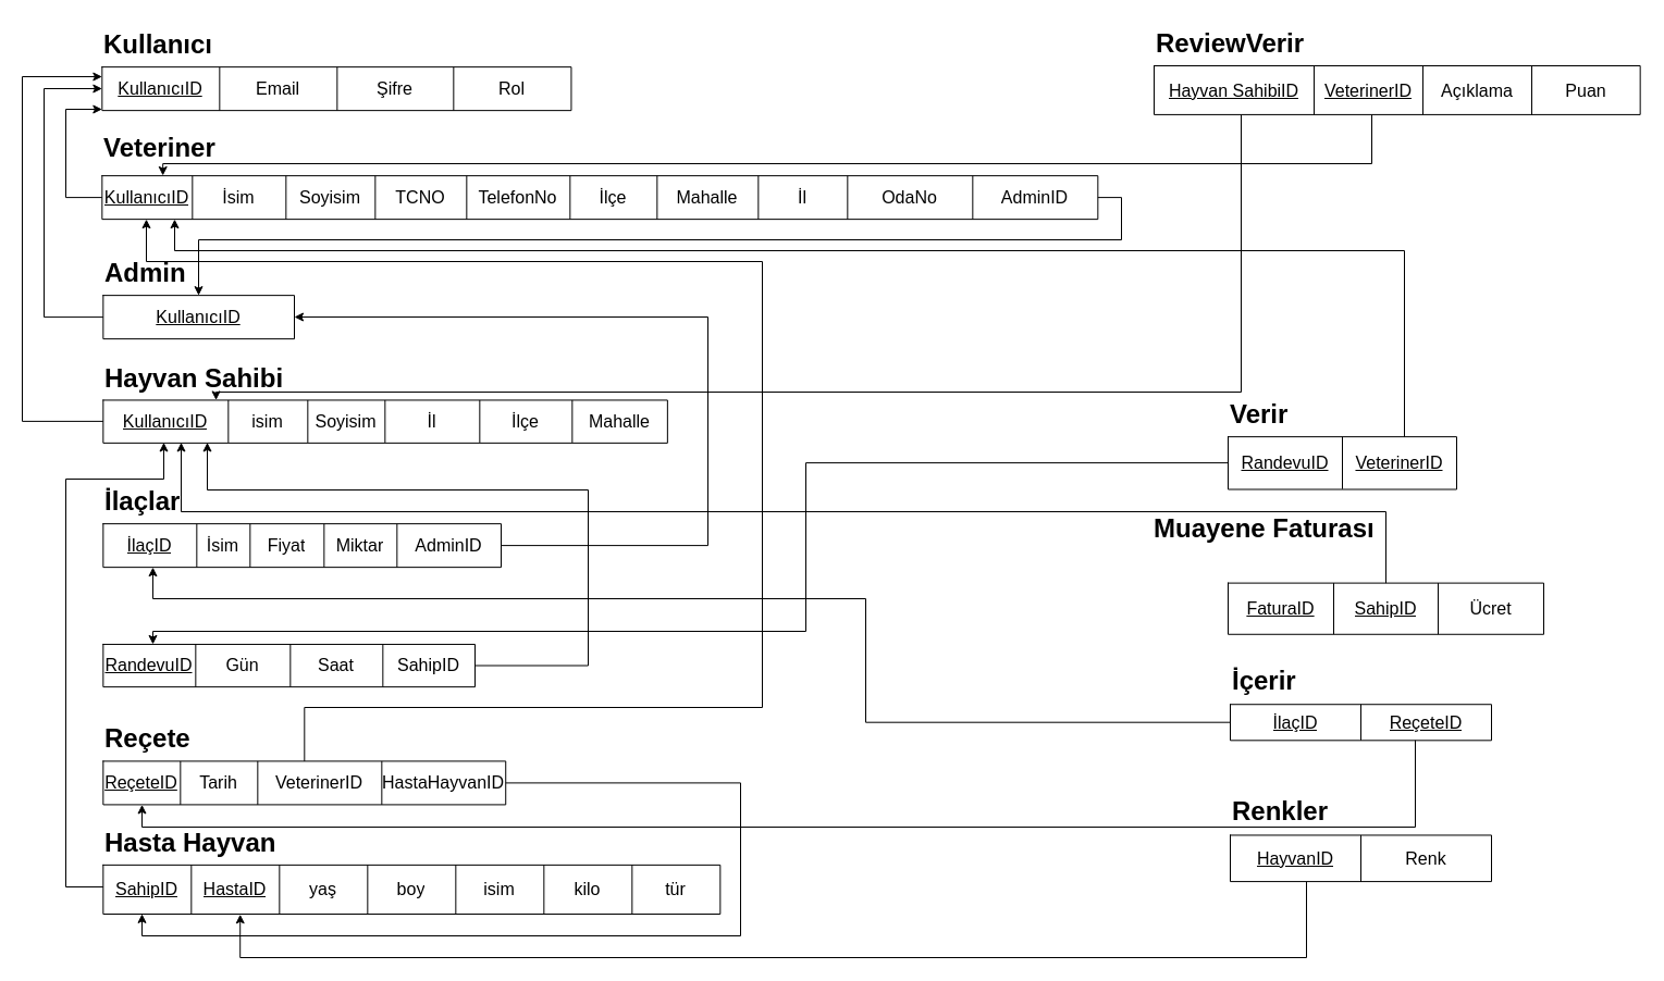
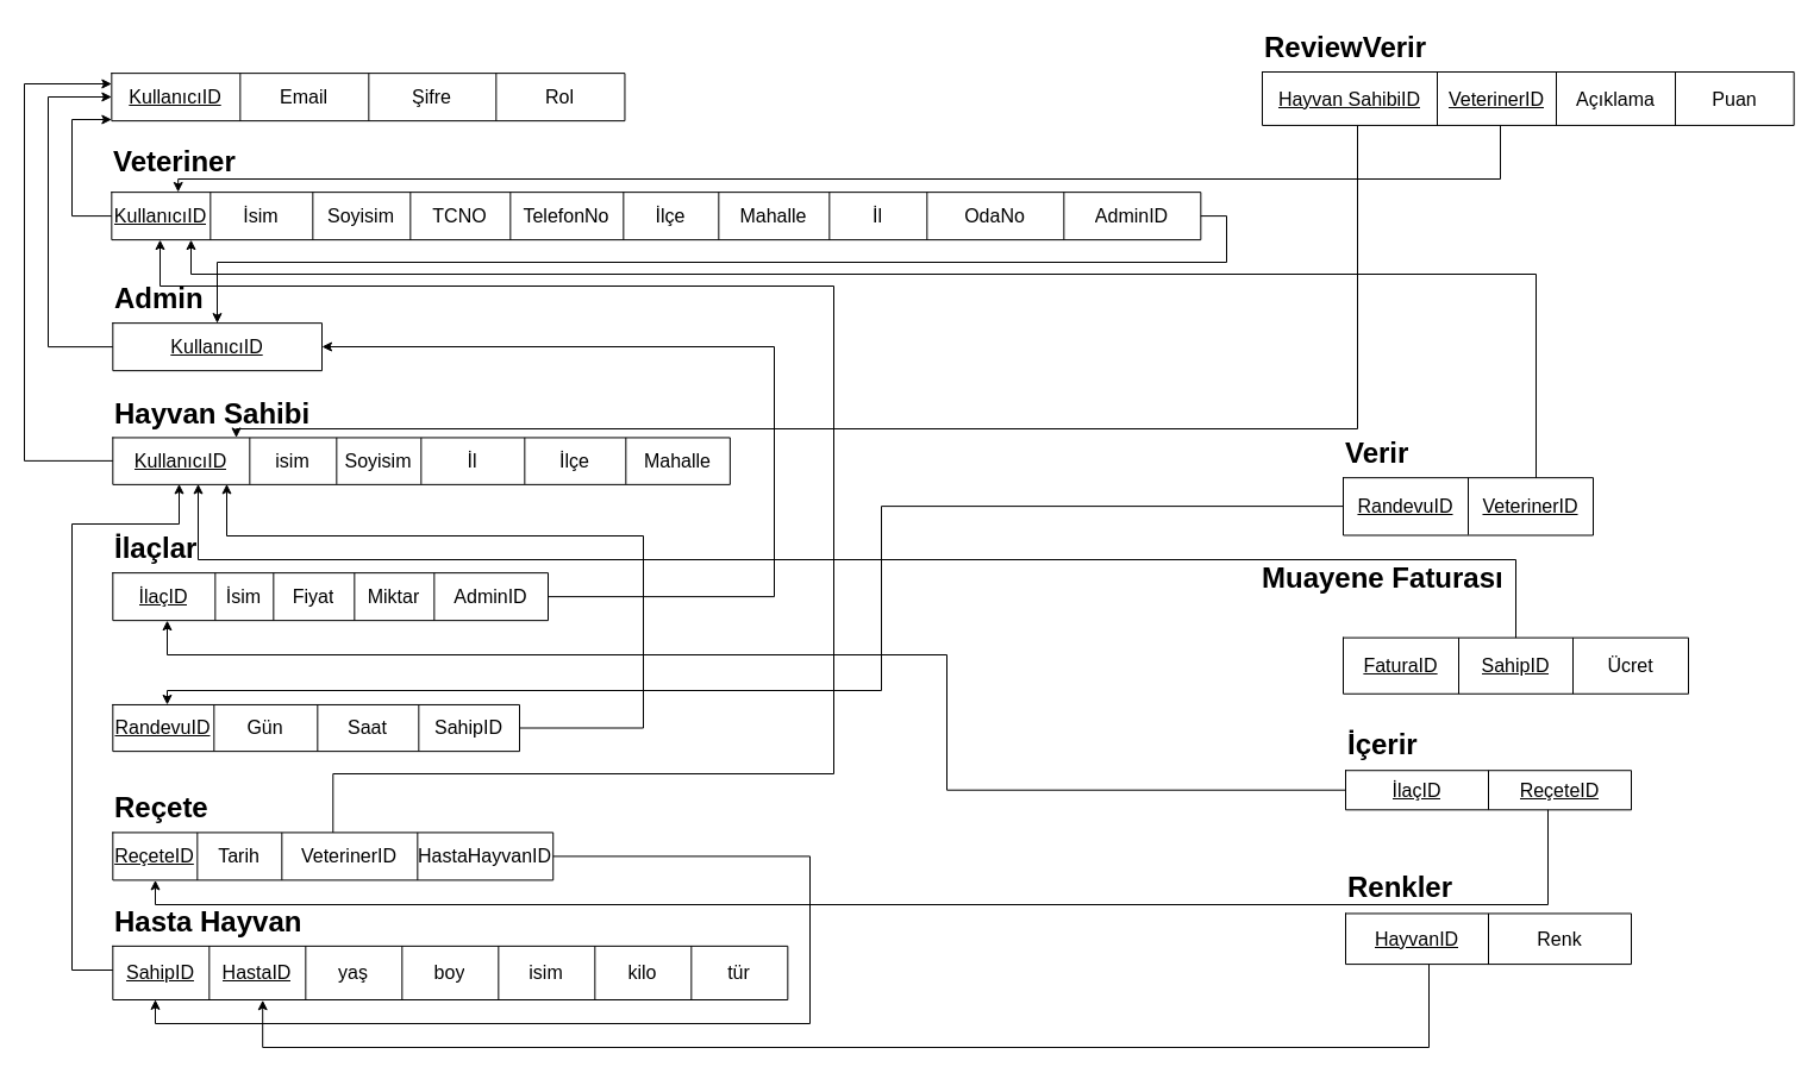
- <mxCell id="9" value="Kullanıcı" style="text;strokeColor=none;fillColor=none;html=1;fontSize=24;fontStyle=1;verticalAlign=middle;align=left;" vertex="1" parent="2"><mxGeometry width="179.63" height="40" as="geometry" /></mxCell>
